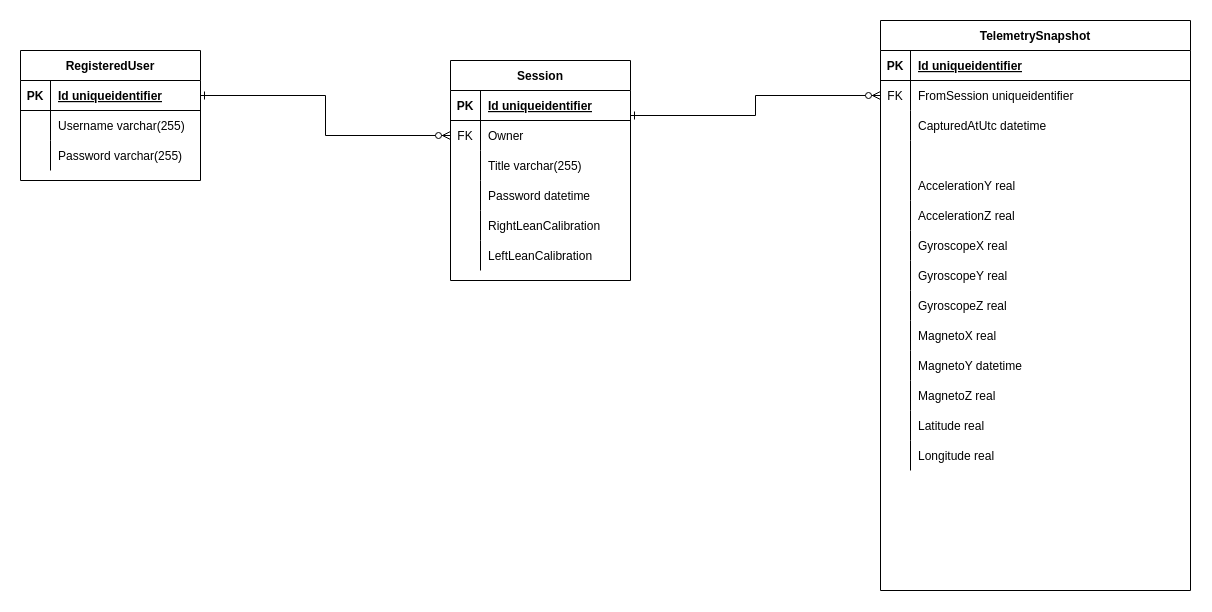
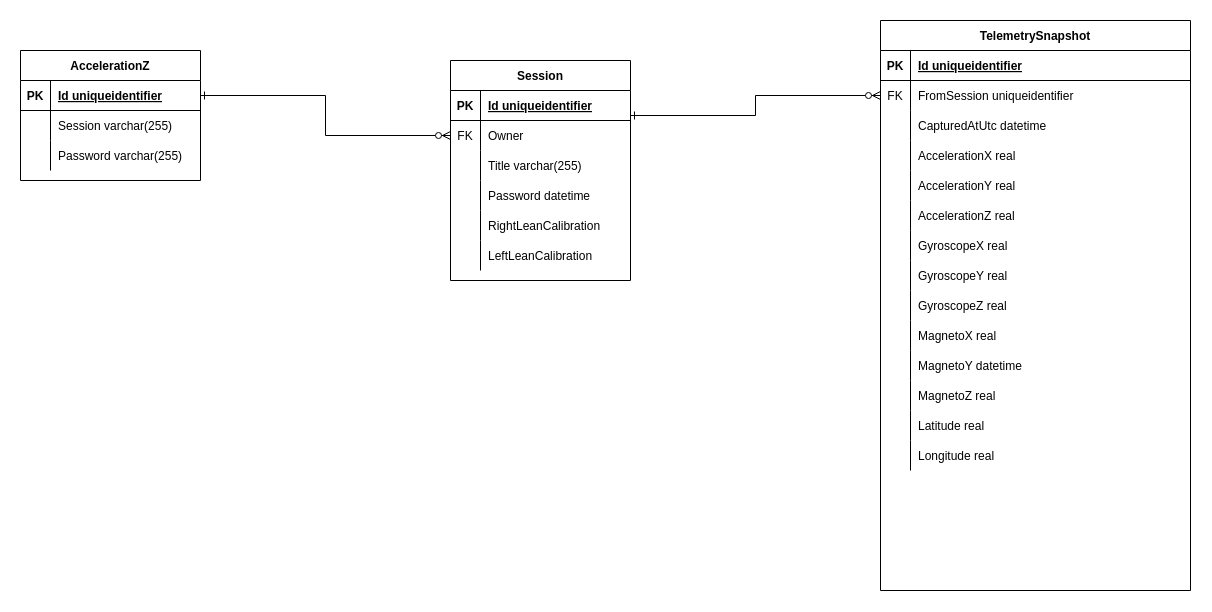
- <mxCell id="65" value="RegisteredUser" style="shape=table;startSize=30;container=1;collapsible=1;childLayout=tableLayout;fixedRows=1;rowLines=0;fontStyle=1;align=center;resizeLast=1;" parent="1" vertex="1"><mxGeometry x="20" y="50" width="180" height="130" as="geometry" /></mxCell>
+ <mxCell id="65" value="AccelerationZ" style="shape=table;startSize=30;container=1;collapsible=1;childLayout=tableLayout;fixedRows=1;rowLines=0;fontStyle=1;align=center;resizeLast=1;" parent="1" vertex="1"><mxGeometry x="20" y="50" width="180" height="130" as="geometry" /></mxCell>
- <mxCell id="71" value="Username varchar(255)" style="shape=partialRectangle;connectable=0;fillColor=none;top=0;left=0;bottom=0;right=0;align=left;spacingLeft=6;overflow=hidden;" parent="69" vertex="1"><mxGeometry x="30" width="150" height="30" as="geometry"><mxRectangle width="150" height="30" as="alternateBounds" /></mxGeometry></mxCell>
+ <mxCell id="71" value="Session varchar(255)" style="shape=partialRectangle;connectable=0;fillColor=none;top=0;left=0;bottom=0;right=0;align=left;spacingLeft=6;overflow=hidden;" parent="69" vertex="1"><mxGeometry x="30" width="150" height="30" as="geometry"><mxRectangle width="150" height="30" as="alternateBounds" /></mxGeometry></mxCell>
+ <mxCell id="14" value="AccelerationX real" style="shape=partialRectangle;connectable=0;fillColor=none;top=0;left=0;bottom=0;right=0;align=left;spacingLeft=6;overflow=hidden;" parent="12" vertex="1"><mxGeometry x="30" width="280" height="30" as="geometry"><mxRectangle width="280" height="30" as="alternateBounds" /></mxGeometry></mxCell>
